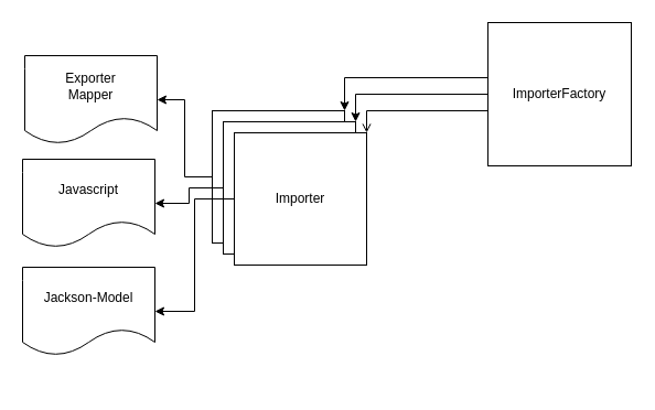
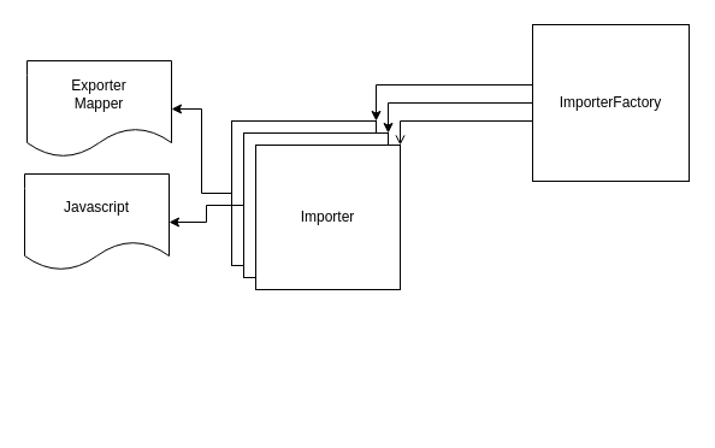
- <mxCell id="11" style="edgeStyle=orthogonalEdgeStyle;rounded=0;orthogonalLoop=1;jettySize=auto;html=1;entryX=1;entryY=0.5;entryDx=0;entryDy=0;" edge="1" parent="1" source="12" target="10"><mxGeometry x="250" y="140" as="geometry" /></mxCell>
- <mxCell id="10" value="Jackson-Model" style="shape=document;whiteSpace=wrap;html=1;boundedLbl=1;" vertex="1" parent="1"><mxGeometry x="20" y="242" width="120" height="80" as="geometry" /></mxCell>
